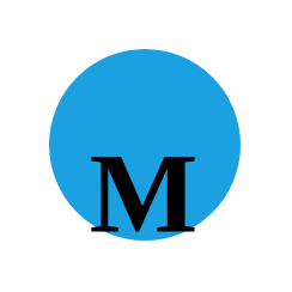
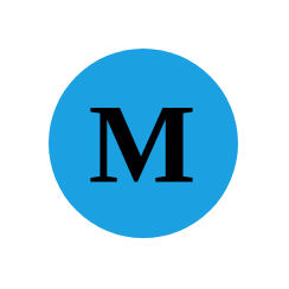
- <mxCell id="3" value="M" style="text;html=1;align=center;verticalAlign=middle;whiteSpace=wrap;rounded=0;fontSize=48;fontFamily=Verdana;fontStyle=1" vertex="1" parent="1"><mxGeometry x="30" y="65" width="60" height="30" as="geometry" /></mxCell>
+ <mxCell id="3" value="M" style="text;html=1;align=center;verticalAlign=middle;whiteSpace=wrap;rounded=0;fontSize=48;fontFamily=Verdana;fontStyle=1" vertex="1" parent="1"><mxGeometry x="30" y="45" width="60" height="30" as="geometry" /></mxCell>
